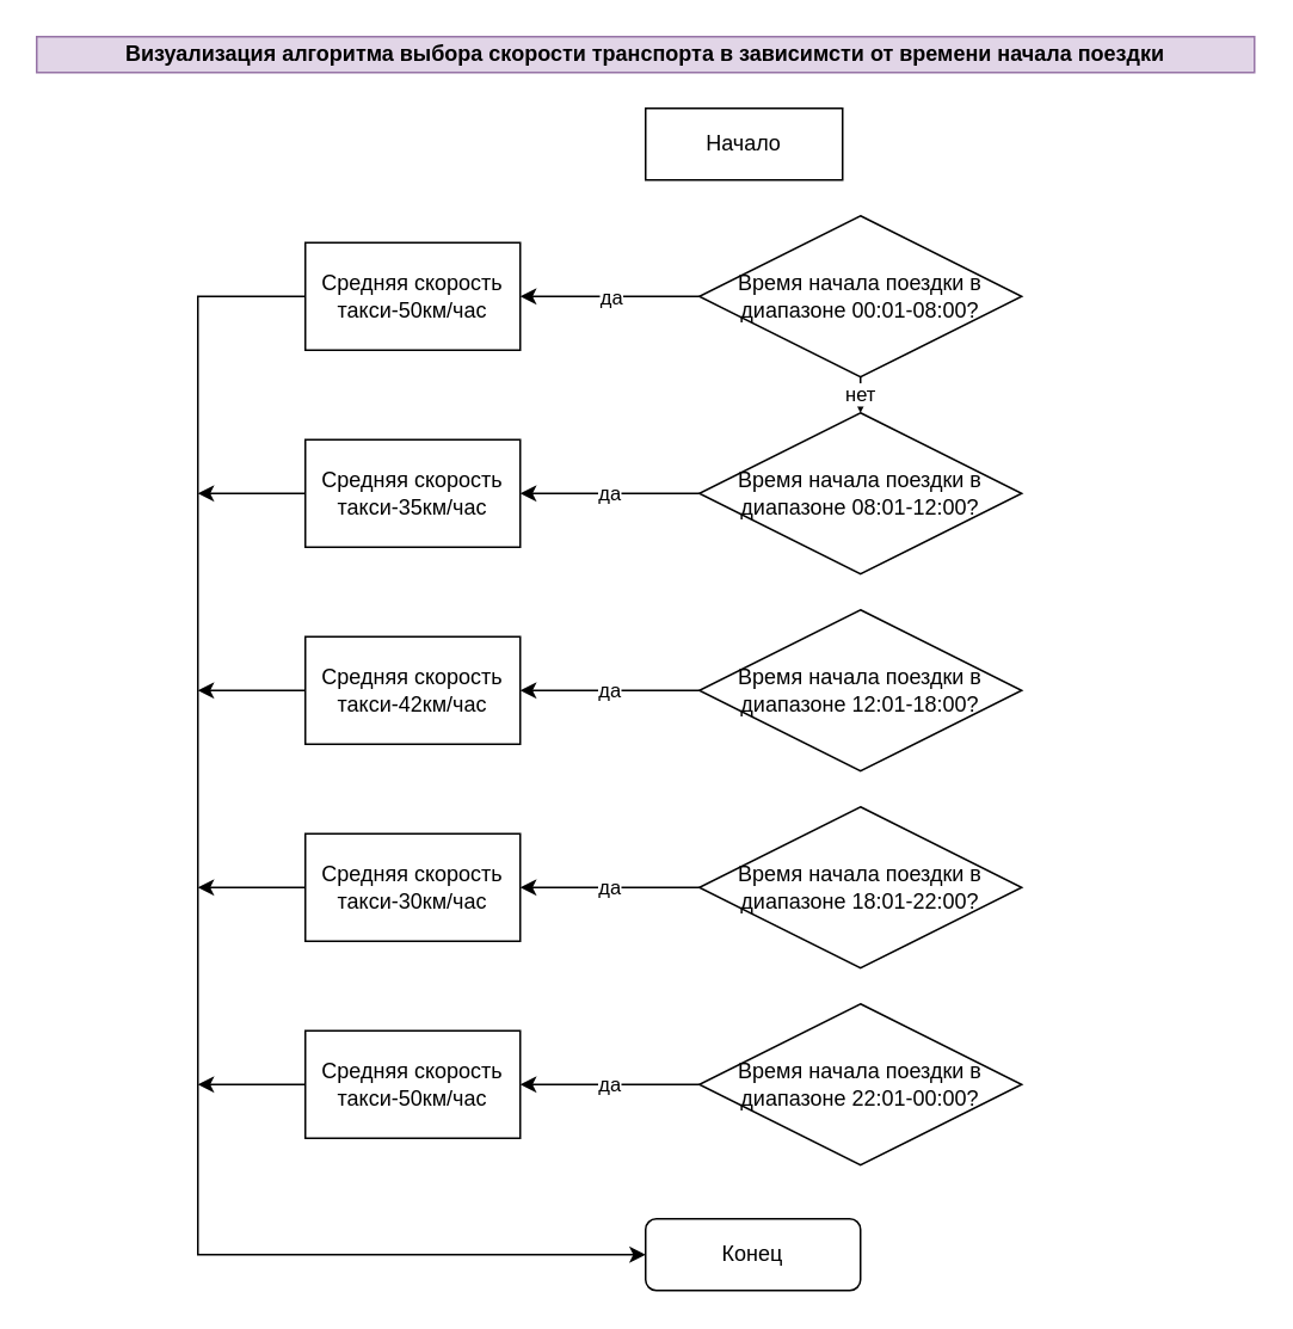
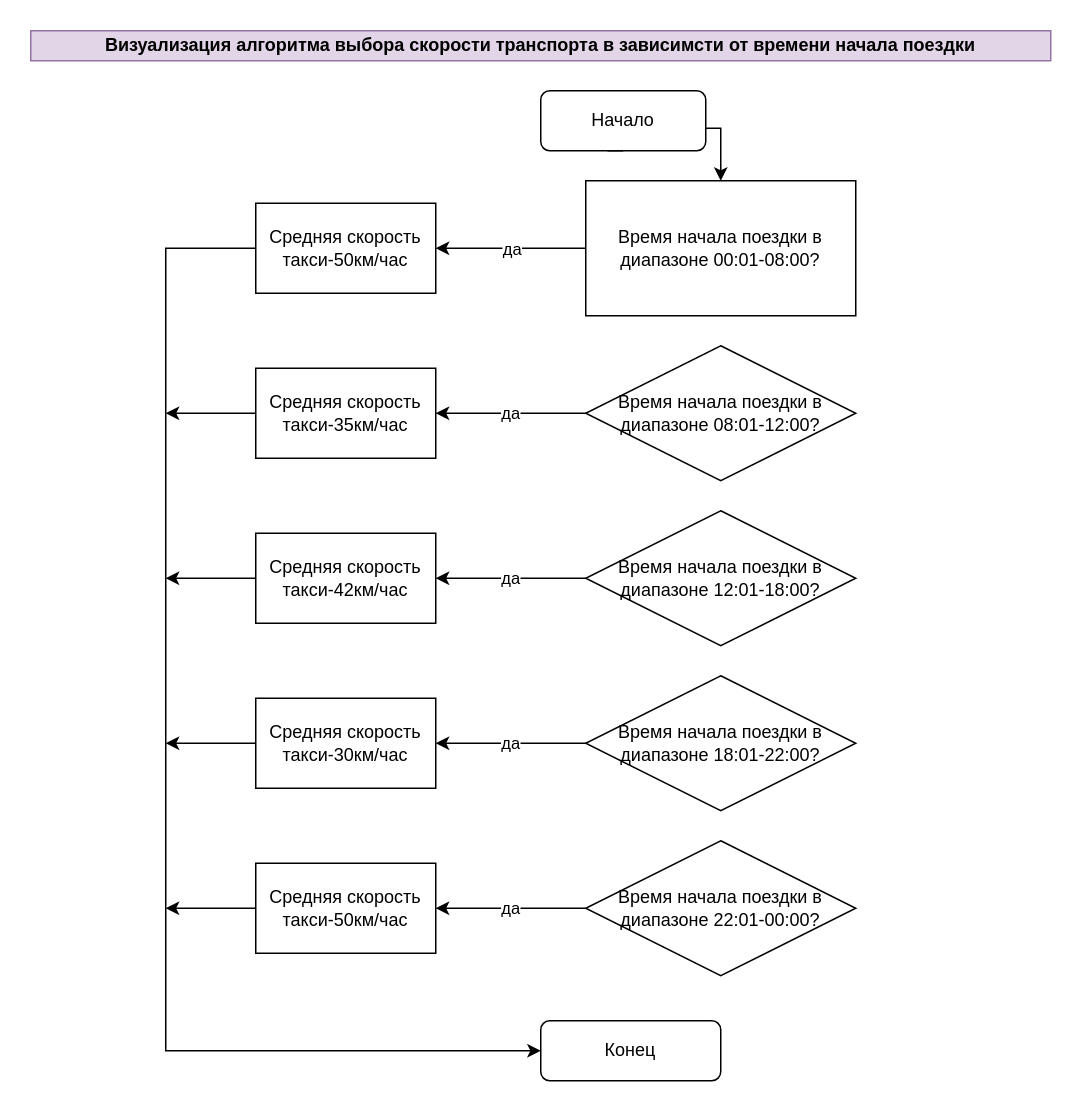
- <mxCell id="3" value="Начало" style="whiteSpace=wrap;html=1;fontSize=12;glass=0;strokeWidth=1;shadow=0;rounded=0;" parent="1" vertex="1"><mxGeometry x="360" y="60" width="110" height="40" as="geometry" /></mxCell>
+ <mxCell id="3" value="Начало" style="rounded=1;whiteSpace=wrap;html=1;fontSize=12;glass=0;strokeWidth=1;shadow=0;" parent="1" vertex="1"><mxGeometry x="360" y="60" width="110" height="40" as="geometry" /></mxCell>
+ <mxCell id="2" style="edgeStyle=orthogonalEdgeStyle;rounded=0;orthogonalLoop=1;jettySize=auto;html=1;exitX=0.5;exitY=1;exitDx=0;exitDy=0;entryX=0.5;entryY=0;entryDx=0;entryDy=0;" edge="1" parent="1" source="3" target="8"><mxGeometry relative="1" as="geometry"><Array as="points"><mxPoint x="405" y="85" /><mxPoint x="480" y="85" /></Array></mxGeometry></mxCell>
- <mxCell id="8" value="Время начала поездки в диапазоне 00:01-08:00?" style="rhombus;whiteSpace=wrap;html=1;" vertex="1" parent="1"><mxGeometry x="390" y="120" width="180" height="90" as="geometry" /></mxCell>
+ <mxCell id="8" value="Время начала поездки в диапазоне 00:01-08:00?" style="whiteSpace=wrap;html=1;rounded=0;" vertex="1" parent="1"><mxGeometry x="390" y="120" width="180" height="90" as="geometry" /></mxCell>
- <mxCell id="7" value="нет" style="edgeStyle=orthogonalEdgeStyle;rounded=0;orthogonalLoop=1;jettySize=auto;html=1;exitX=0.5;exitY=1;exitDx=0;exitDy=0;entryX=0.5;entryY=0;entryDx=0;entryDy=0;" edge="1" parent="1" source="8" target="9"><mxGeometry relative="1" as="geometry" /></mxCell>
